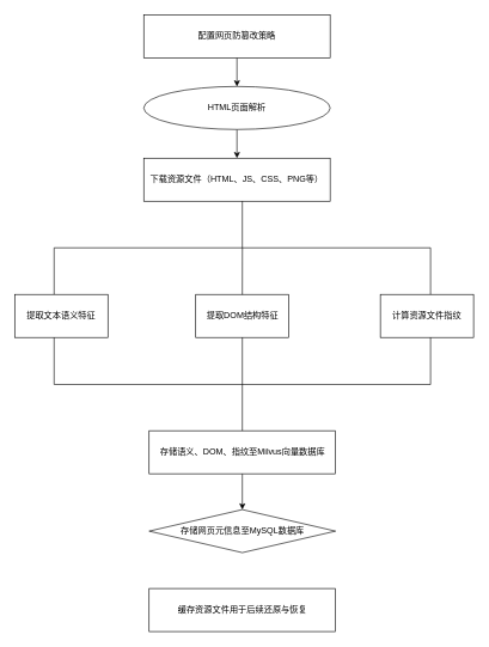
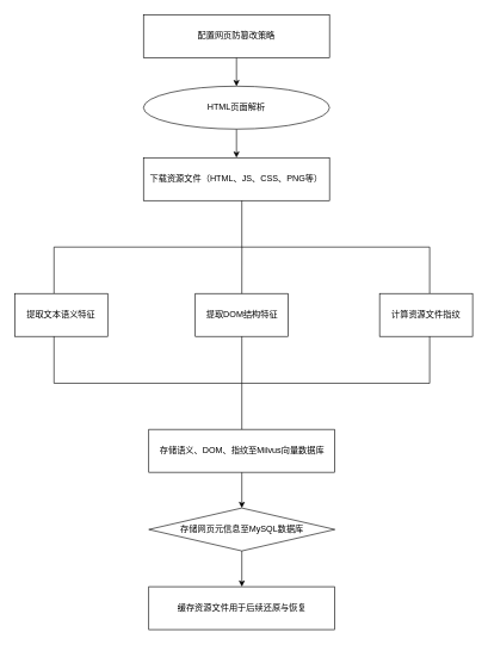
+ <mxCell id="15" value="" style="edgeStyle=orthogonalEdgeStyle;rounded=0;orthogonalLoop=1;jettySize=auto;html=1;" edge="1" parent="1" source="16" target="17"><mxGeometry relative="1" as="geometry" /></mxCell>
